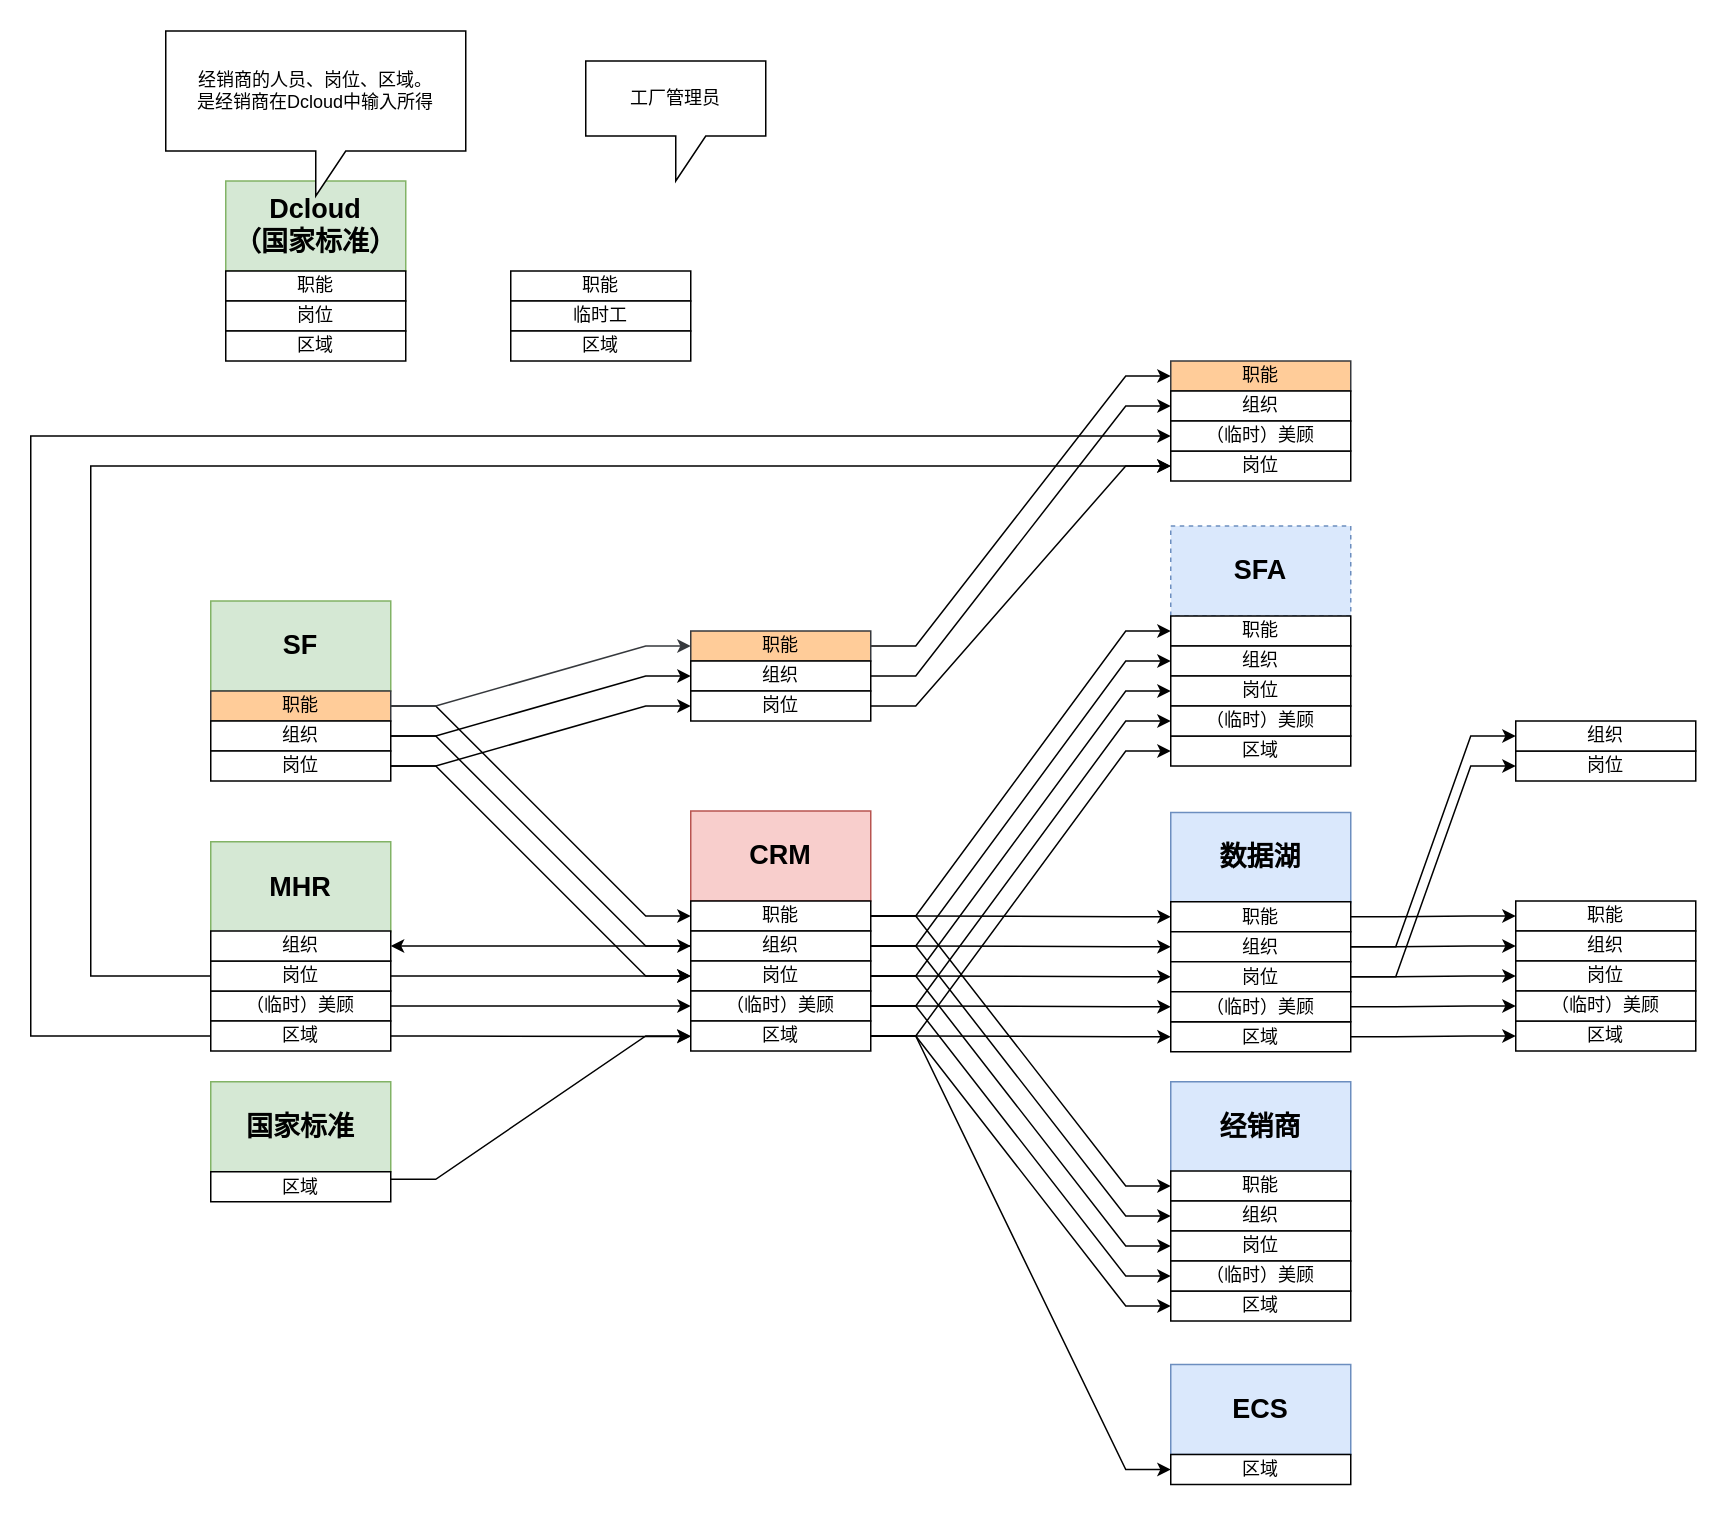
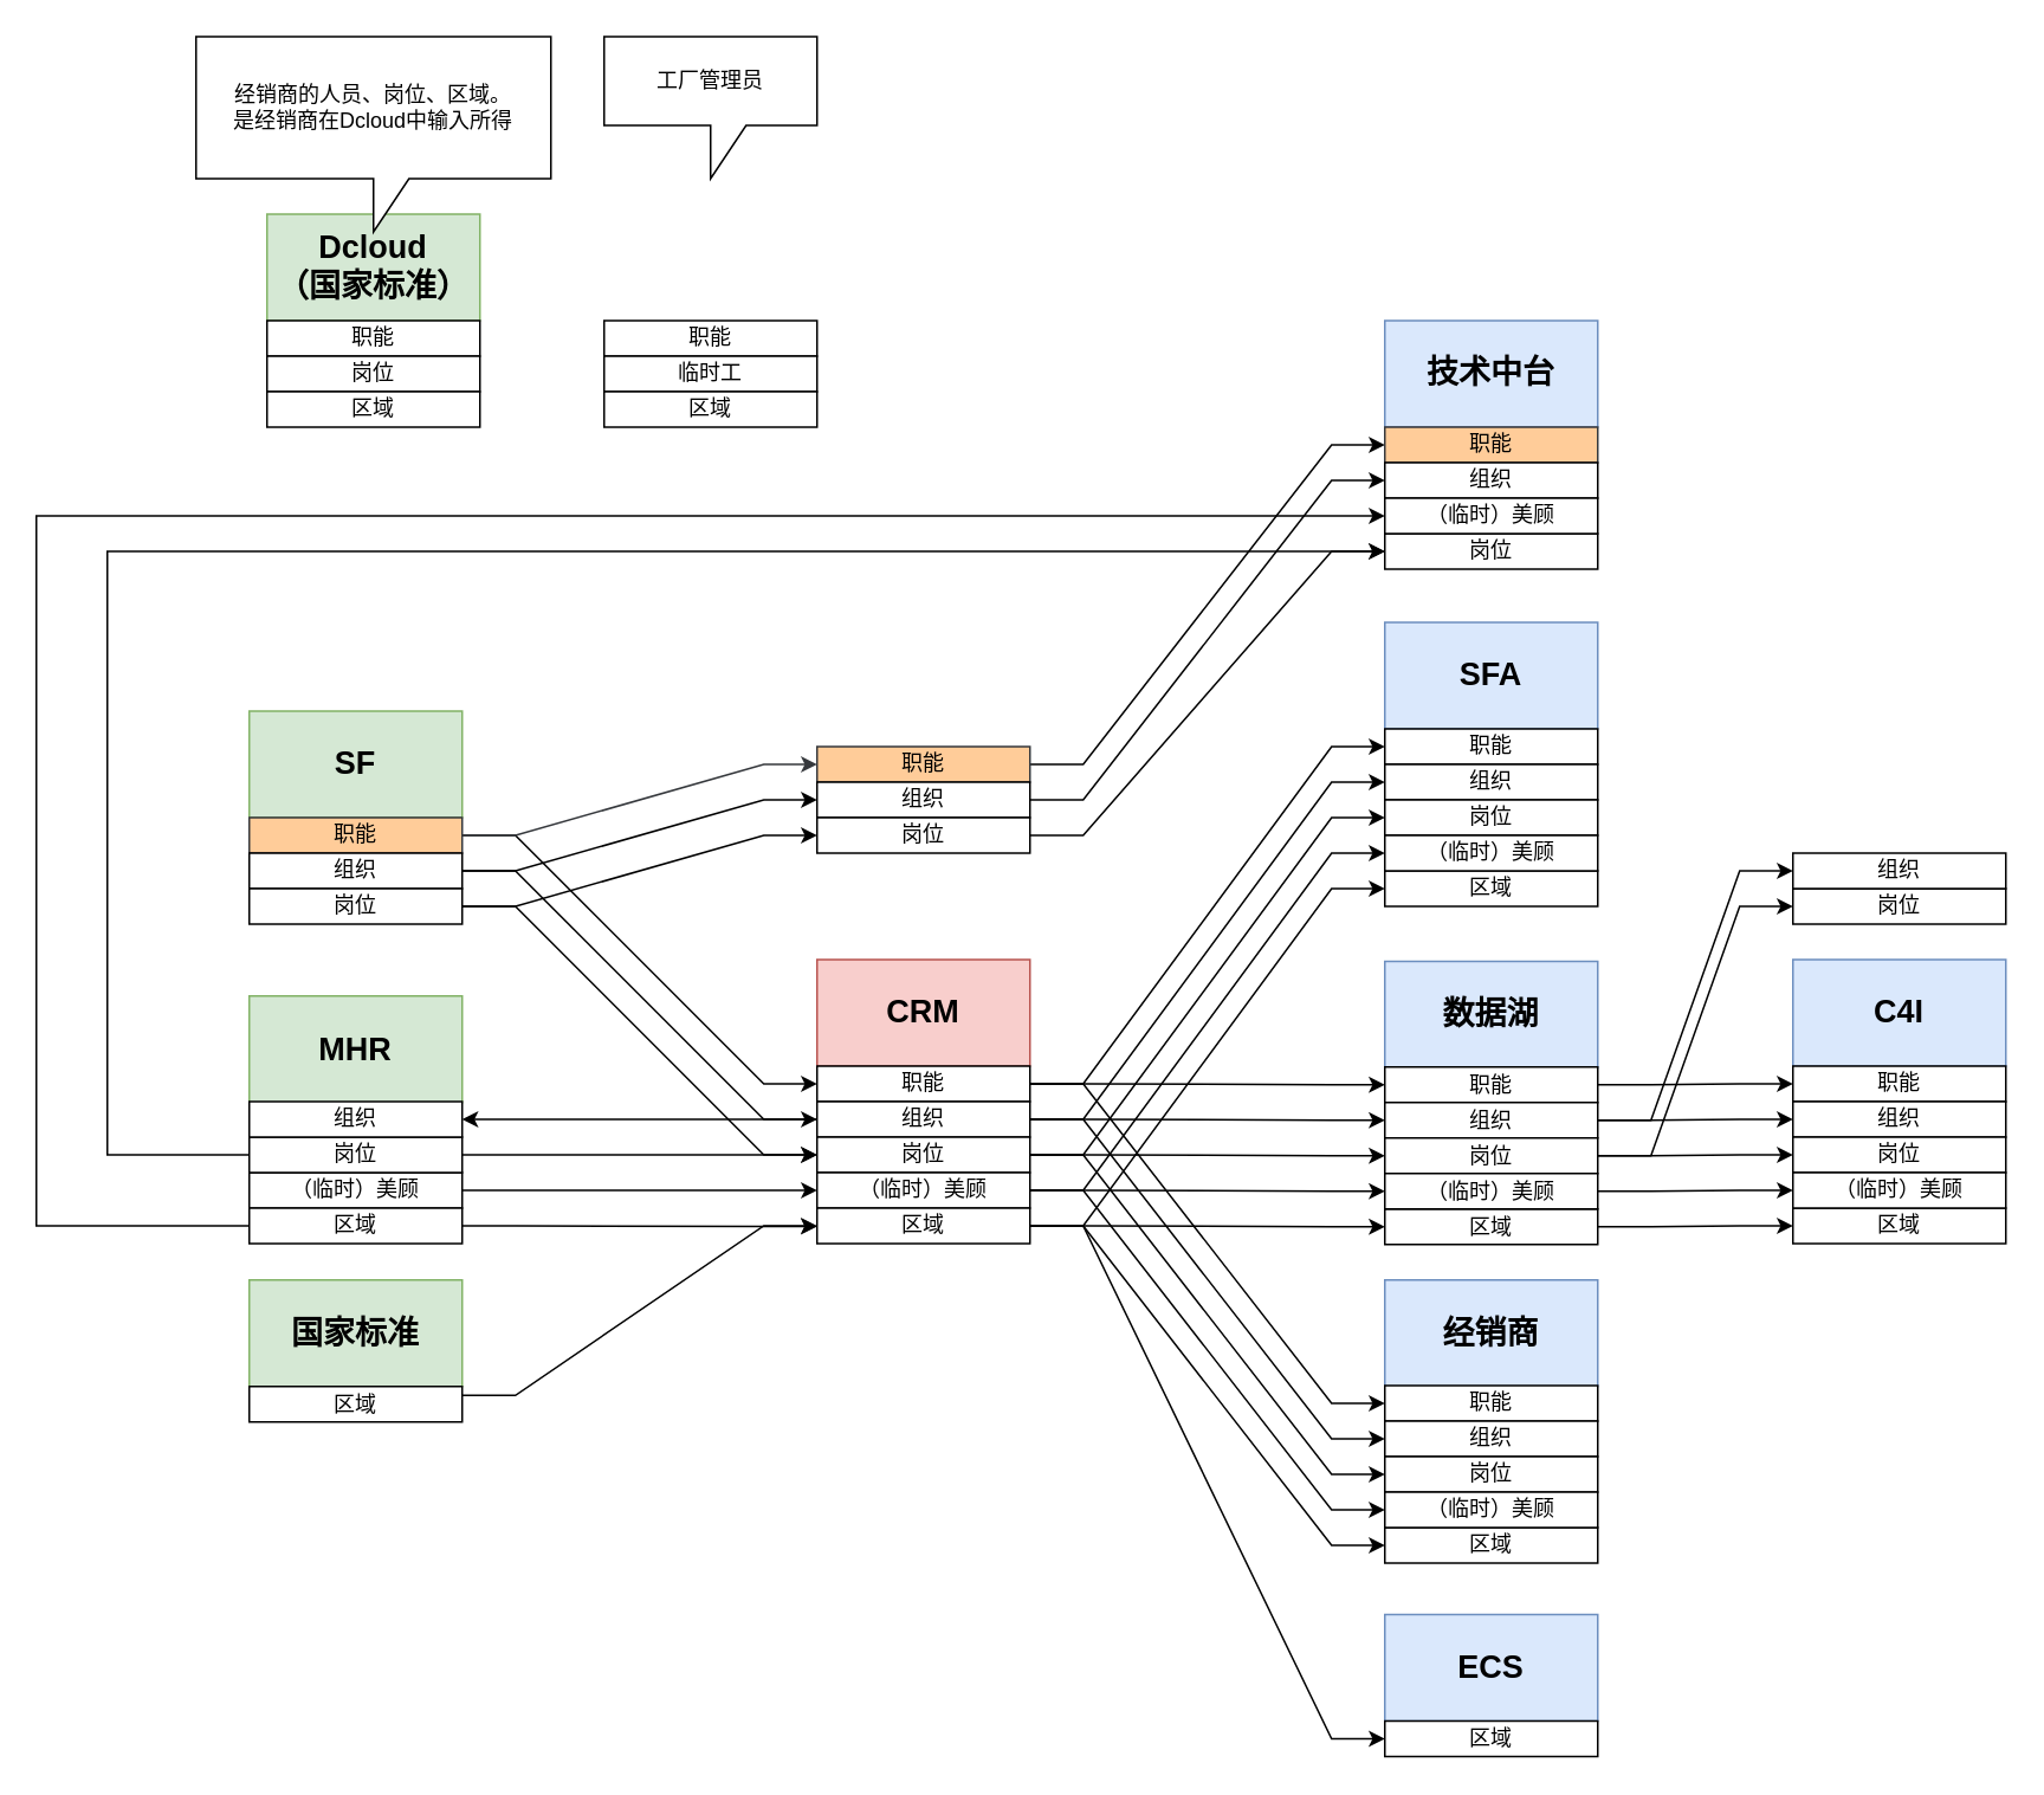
- <mxCell id="97" value="工厂管理员" style="shape=callout;whiteSpace=wrap;html=1;perimeter=calloutPerimeter;" parent="1" vertex="1"><mxGeometry x="390" y="40" width="120" height="80" as="geometry" /></mxCell>
+ <mxCell id="97" value="工厂管理员" style="shape=callout;whiteSpace=wrap;html=1;perimeter=calloutPerimeter;" parent="1" vertex="1"><mxGeometry x="340" y="20" width="120" height="80" as="geometry" /></mxCell>
+ <mxCell id="98" value="&lt;span style=&quot;font-size: 18px;&quot;&gt;&lt;b&gt;技术中台&lt;/b&gt;&lt;/span&gt;" style="rounded=0;whiteSpace=wrap;html=1;fillColor=#dae8fc;strokeColor=#6c8ebf;" parent="1" vertex="1"><mxGeometry x="780" y="180" width="120" height="60" as="geometry" /></mxCell>
- <mxCell id="39" value="&lt;span style=&quot;font-size: 18px;&quot;&gt;&lt;b&gt;SFA&lt;/b&gt;&lt;/span&gt;" style="rounded=0;whiteSpace=wrap;html=1;fillColor=#dae8fc;strokeColor=#6c8ebf;dashed=1;" parent="1" vertex="1"><mxGeometry x="780" y="350" width="120" height="60" as="geometry" /></mxCell>
+ <mxCell id="39" value="&lt;span style=&quot;font-size: 18px;&quot;&gt;&lt;b&gt;SFA&lt;/b&gt;&lt;/span&gt;" style="rounded=0;whiteSpace=wrap;html=1;fillColor=#dae8fc;strokeColor=#6c8ebf;" parent="1" vertex="1"><mxGeometry x="780" y="350" width="120" height="60" as="geometry" /></mxCell>
+ <mxCell id="56" value="&lt;span style=&quot;font-size: 18px;&quot;&gt;&lt;b&gt;C4I&lt;/b&gt;&lt;/span&gt;" style="rounded=0;whiteSpace=wrap;html=1;fillColor=#dae8fc;strokeColor=#6c8ebf;" parent="1" vertex="1"><mxGeometry x="1010" y="540" width="120" height="60" as="geometry" /></mxCell>
